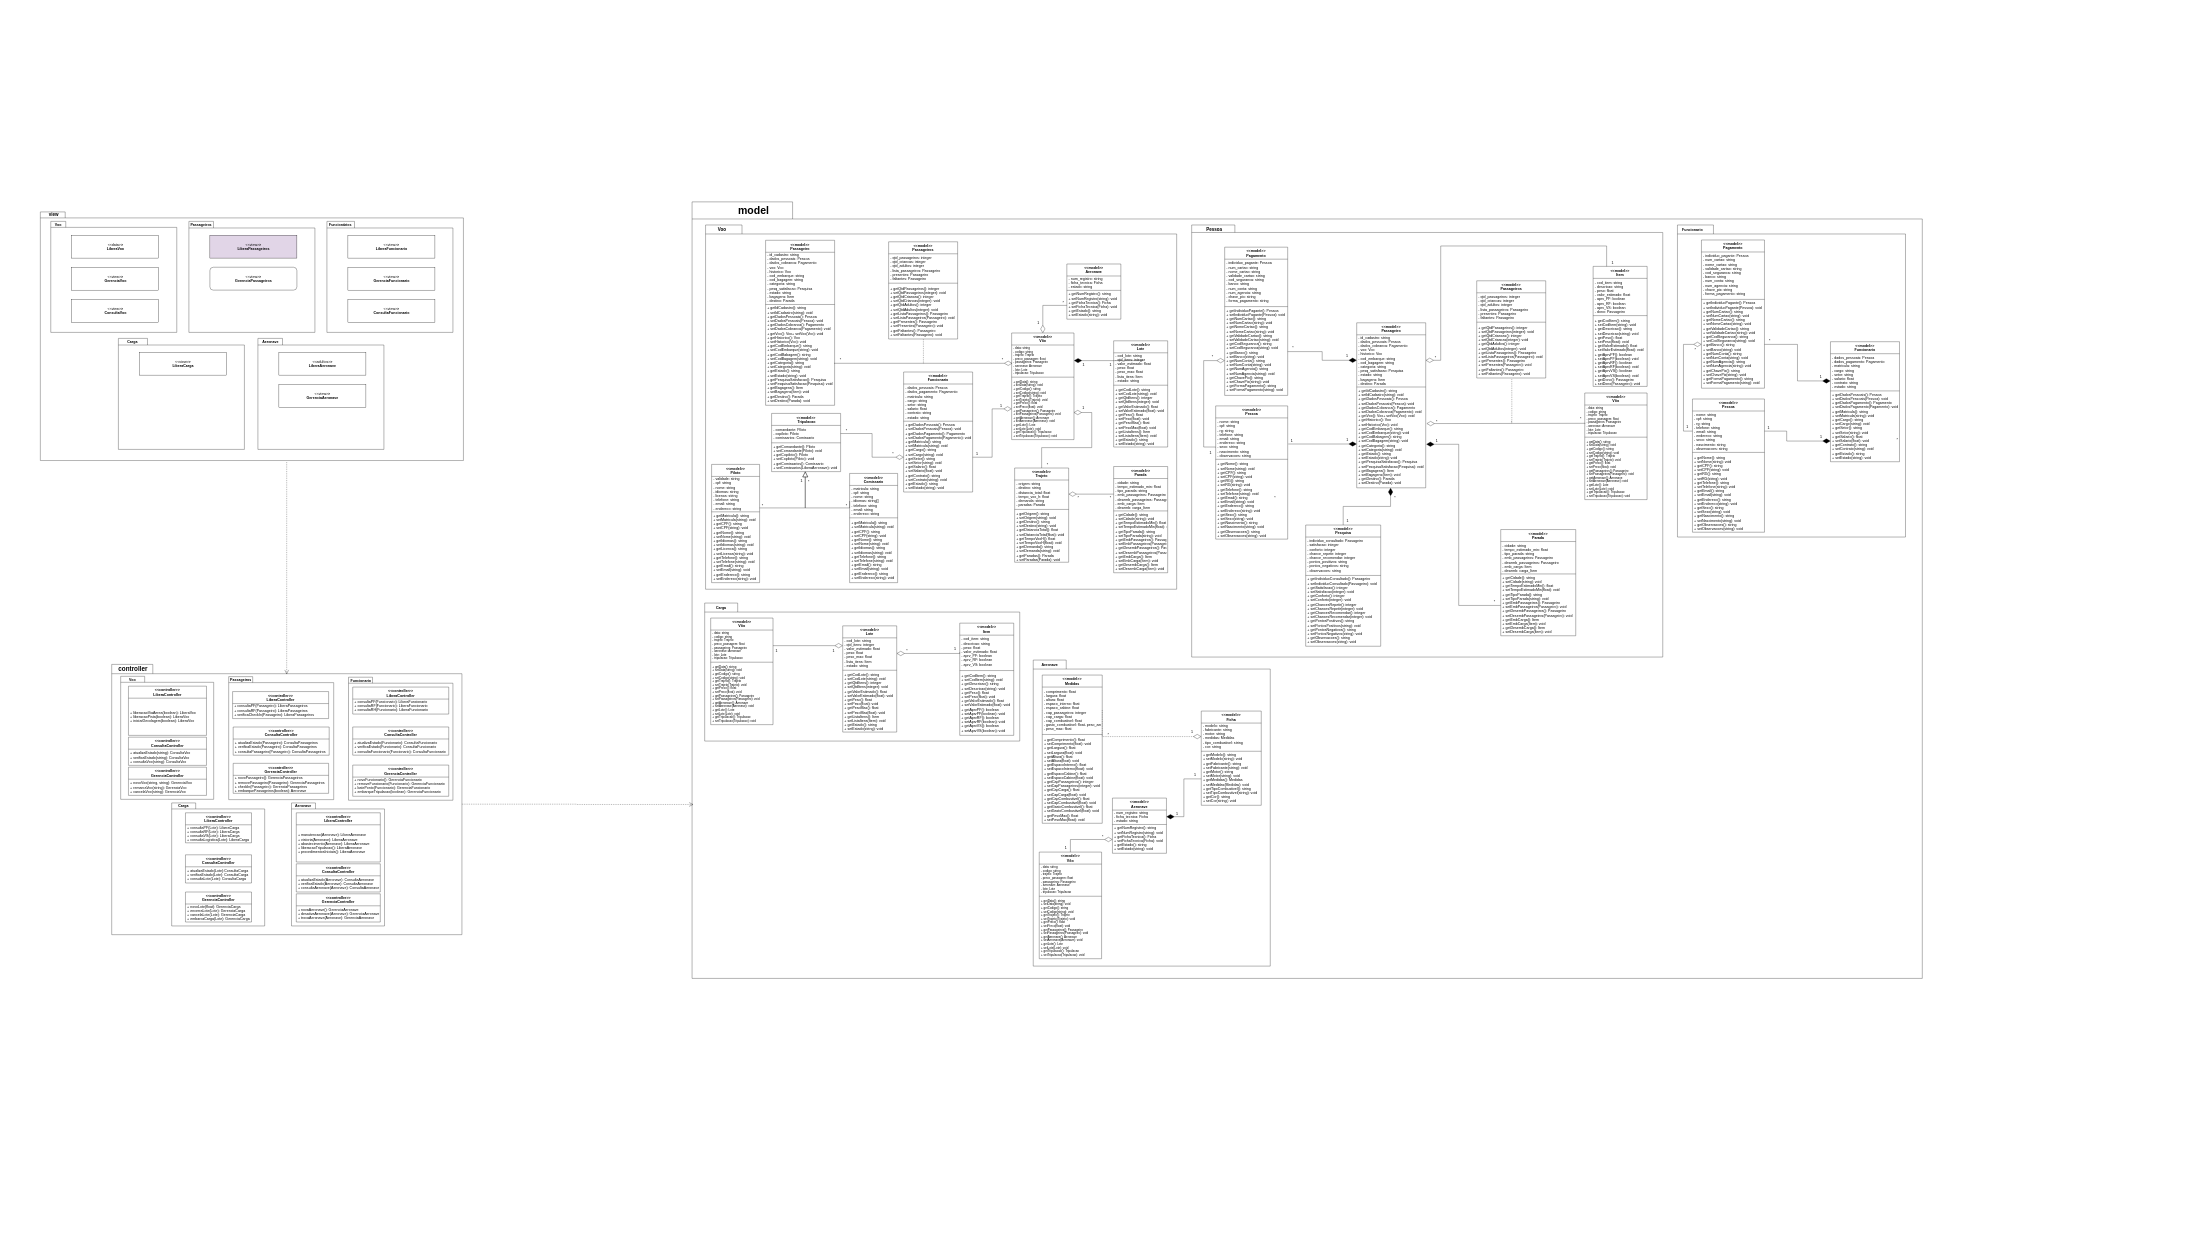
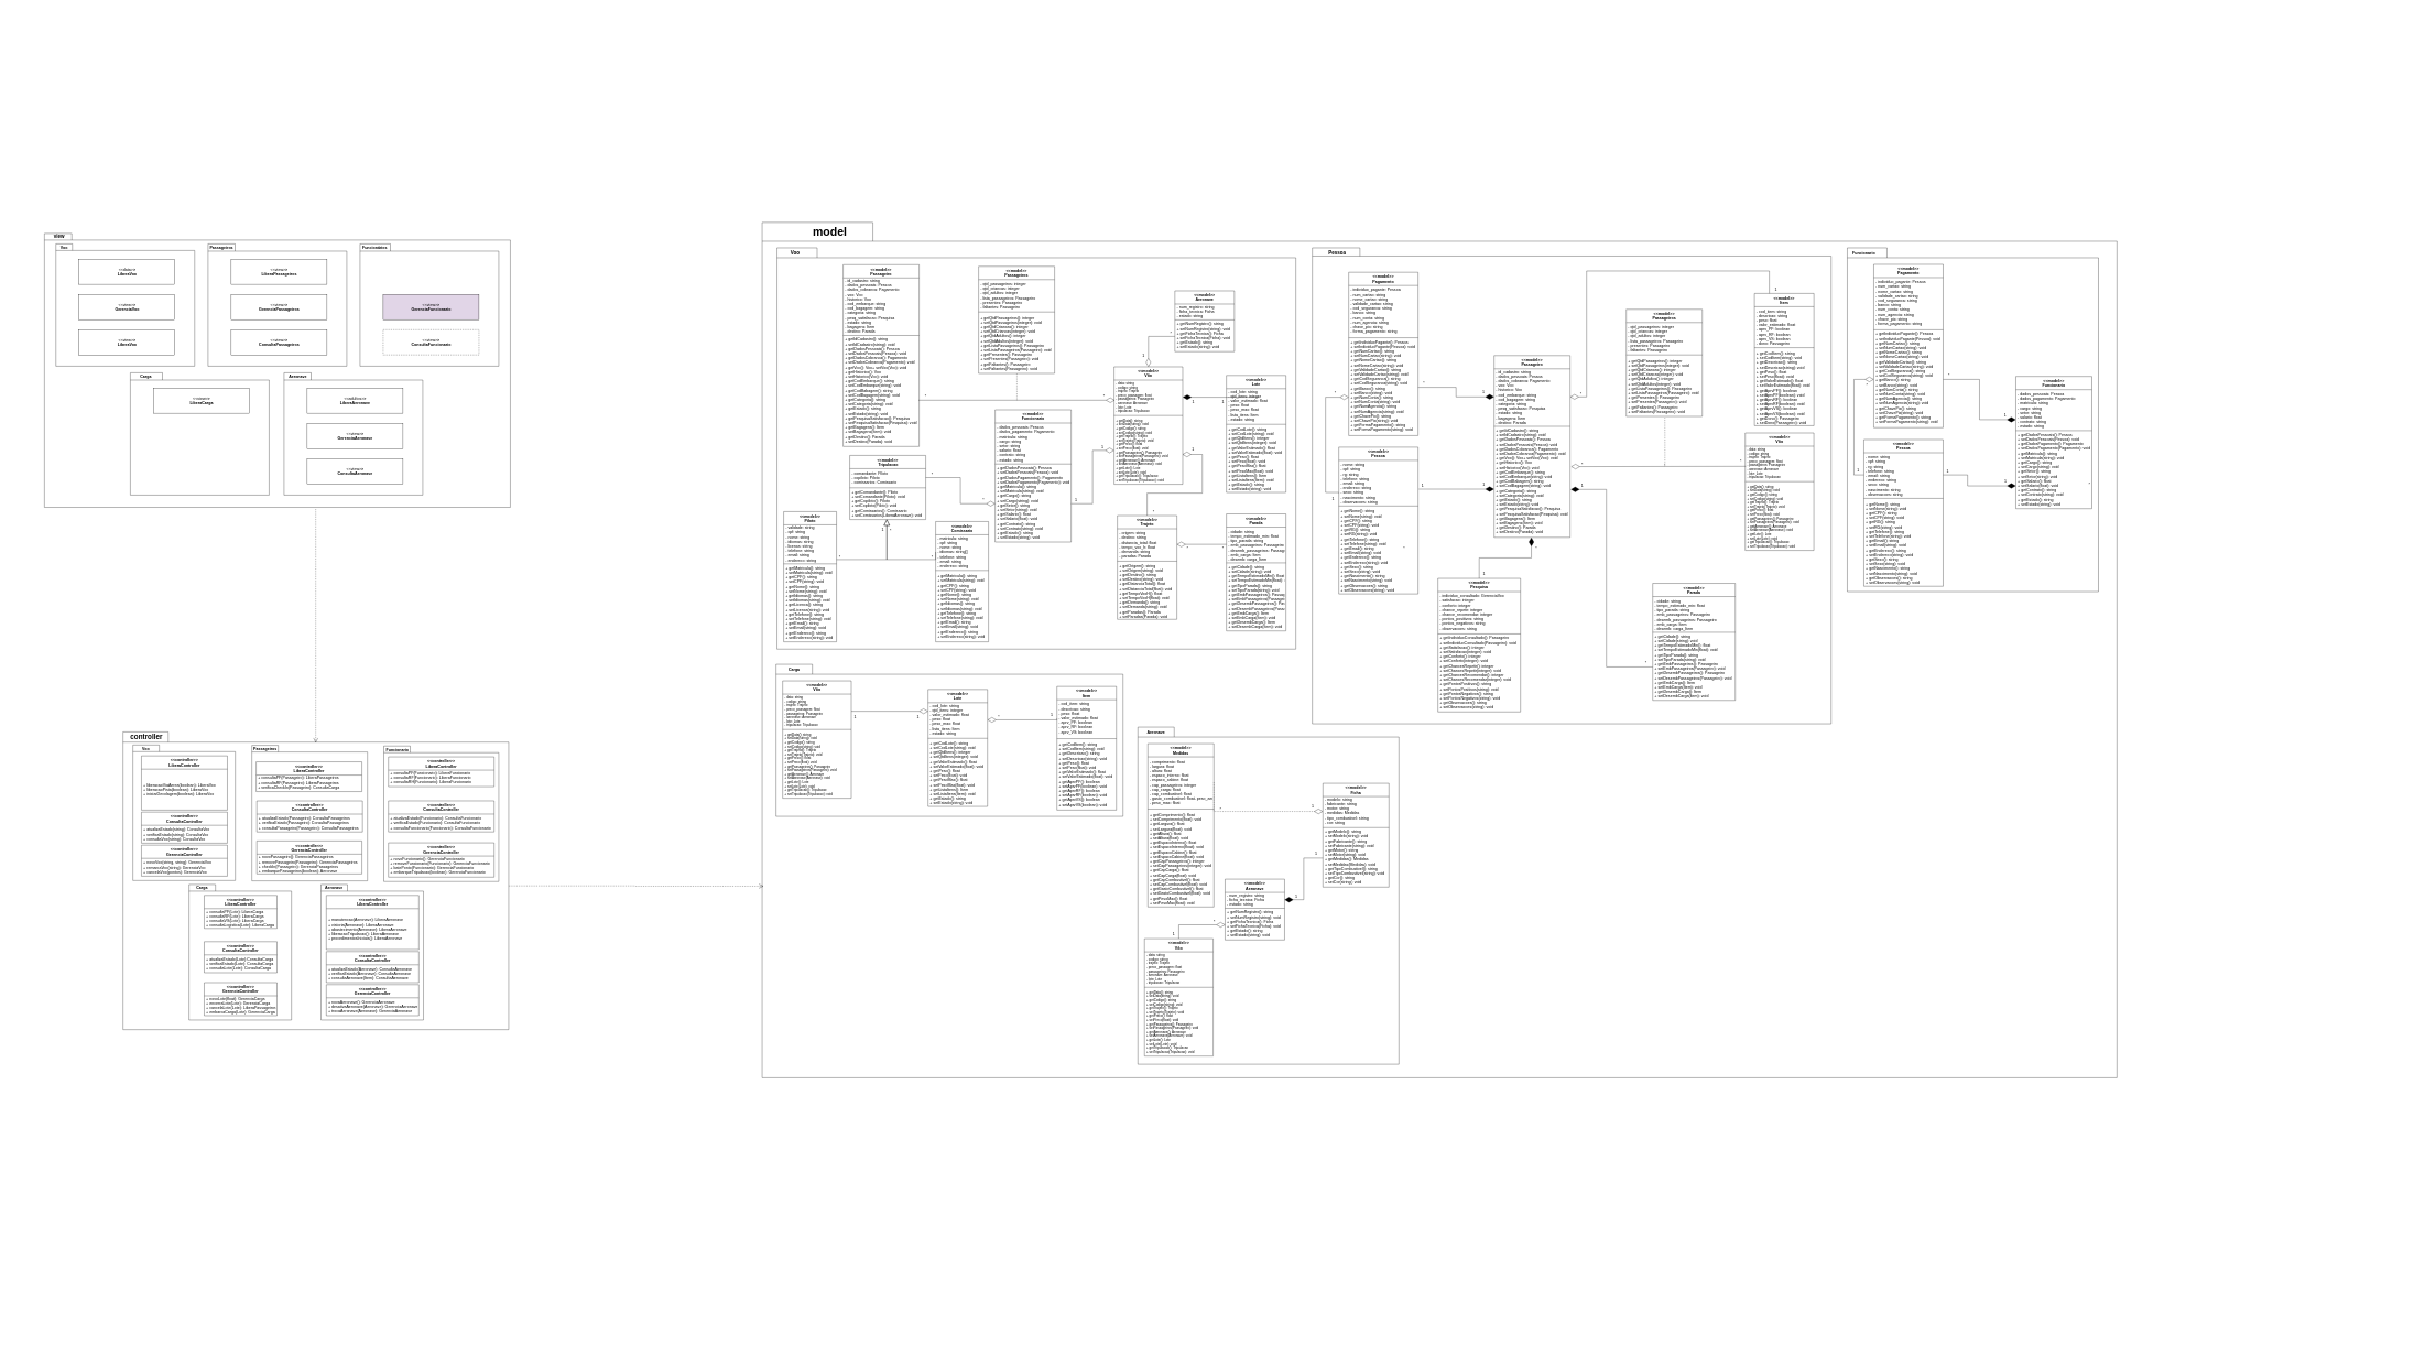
- <mxCell id="17" value="&lt;div&gt;&amp;lt;&amp;lt;view&amp;gt;&lt;b&gt;&amp;gt;&lt;/b&gt;&lt;/div&gt;&lt;b&gt;LiberaPassageiros&lt;/b&gt;" style="html=1;fillColor=#e1d5e7;" vertex="1" parent="16"><mxGeometry width="290" height="76.316" as="geometry" /></mxCell>
+ <mxCell id="17" value="&lt;div&gt;&amp;lt;&amp;lt;view&amp;gt;&lt;b&gt;&amp;gt;&lt;/b&gt;&lt;/div&gt;&lt;b&gt;LiberaPassageiros&lt;/b&gt;" style="html=1;" vertex="1" parent="16"><mxGeometry width="290" height="76.316" as="geometry" /></mxCell>
- <mxCell id="24" value="&lt;div&gt;&amp;lt;&amp;lt;view&amp;gt;&lt;b&gt;&amp;gt;&lt;/b&gt;&lt;/div&gt;&lt;b&gt;LiberaFuncionario&lt;/b&gt;" style="html=1;" vertex="1" parent="23"><mxGeometry width="290" height="76.316" as="geometry" /></mxCell>
- <mxCell id="19" value="&lt;div&gt;&amp;lt;&amp;lt;view&amp;gt;&lt;b&gt;&amp;gt;&lt;/b&gt;&lt;/div&gt;&lt;b&gt;GerenciaPassageiros&lt;/b&gt;" style="html=1;rounded=1;" vertex="1" parent="16"><mxGeometry y="106.842" width="290" height="76.316" as="geometry" /></mxCell>
+ <mxCell id="19" value="&lt;div&gt;&amp;lt;&amp;lt;view&amp;gt;&lt;b&gt;&amp;gt;&lt;/b&gt;&lt;/div&gt;&lt;b&gt;GerenciaPassageiros&lt;/b&gt;" style="html=1;" vertex="1" parent="16"><mxGeometry y="106.842" width="290" height="76.316" as="geometry" /></mxCell>
- <mxCell id="26" value="&lt;div&gt;&amp;lt;&amp;lt;view&amp;gt;&lt;b&gt;&amp;gt;&lt;/b&gt;&lt;/div&gt;&lt;b&gt;GerenciaFuncionario&lt;/b&gt;" style="html=1;" vertex="1" parent="23"><mxGeometry y="106.842" width="290" height="76.316" as="geometry" /></mxCell>
+ <mxCell id="26" value="&lt;div&gt;&amp;lt;&amp;lt;view&amp;gt;&lt;b&gt;&amp;gt;&lt;/b&gt;&lt;/div&gt;&lt;b&gt;GerenciaFuncionario&lt;/b&gt;" style="html=1;fillColor=#e1d5e7;" vertex="1" parent="23"><mxGeometry y="106.842" width="290" height="76.316" as="geometry" /></mxCell>
- <mxCell id="11" value="&lt;div&gt;&amp;lt;&amp;lt;view&amp;gt;&lt;b&gt;&amp;gt;&lt;/b&gt;&lt;/div&gt;&lt;b&gt;ConsultaVoo&lt;/b&gt;" style="html=1;" vertex="1" parent="9"><mxGeometry y="213.684" width="290" height="76.316" as="geometry" /></mxCell>
+ <mxCell id="11" value="&lt;div&gt;&amp;lt;&amp;lt;view&amp;gt;&lt;b&gt;&amp;gt;&lt;/b&gt;&lt;/div&gt;&lt;b&gt;LiberaVoo&lt;/b&gt;" style="html=1;" vertex="1" parent="9"><mxGeometry y="213.684" width="290" height="76.316" as="geometry" /></mxCell>
+ <mxCell id="18" value="&lt;div&gt;&amp;lt;&amp;lt;view&amp;gt;&lt;b&gt;&amp;gt;&lt;/b&gt;&lt;/div&gt;&lt;b&gt;ConsultaPassageiros&lt;/b&gt;" style="html=1;" vertex="1" parent="16"><mxGeometry y="213.684" width="290" height="76.316" as="geometry" /></mxCell>
- <mxCell id="25" value="&lt;div&gt;&amp;lt;&amp;lt;view&amp;gt;&lt;b&gt;&amp;gt;&lt;/b&gt;&lt;/div&gt;&lt;b&gt;ConsultaFuncionario&lt;/b&gt;" style="html=1;" vertex="1" parent="23"><mxGeometry y="213.684" width="290" height="76.316" as="geometry" /></mxCell>
+ <mxCell id="25" value="&lt;div&gt;&amp;lt;&amp;lt;view&amp;gt;&lt;b&gt;&amp;gt;&lt;/b&gt;&lt;/div&gt;&lt;b&gt;ConsultaFuncionario&lt;/b&gt;" style="html=1;dashed=1;" vertex="1" parent="23"><mxGeometry y="213.684" width="290" height="76.316" as="geometry" /></mxCell>
+ <mxCell id="37" value="&lt;div&gt;&amp;lt;&amp;lt;view&amp;gt;&lt;b&gt;&amp;gt;&lt;/b&gt;&lt;/div&gt;&lt;b&gt;ConsultaAeronave&lt;/b&gt;" style="html=1;" vertex="1" parent="35"><mxGeometry y="213.684" width="290" height="76.316" as="geometry" /></mxCell>
- <mxCell id="194" value="- individuo_consultado: Passageiro&#10;- satisfacao: integer&#10;- conforto: integer&#10;- chance_repetir: integer&#10;- chance_recomendar: integer&#10;- pontos_positivos: string&#10;- pontos_negativos: string&#10;- observacoes: string" style="text;strokeColor=none;fillColor=none;align=left;verticalAlign=top;spacingLeft=4;spacingRight=4;overflow=hidden;rotatable=0;points=[[0,0.5],[1,0.5]];portConstraint=eastwest;" vertex="1" parent="193"><mxGeometry y="40" width="250" height="124" as="geometry" /></mxCell>
+ <mxCell id="194" value="- individuo_consultado: GerenciaVoo&#10;- satisfacao: integer&#10;- conforto: integer&#10;- chance_repetir: integer&#10;- chance_recomendar: integer&#10;- pontos_positivos: string&#10;- pontos_negativos: string&#10;- observacoes: string" style="text;strokeColor=none;fillColor=none;align=left;verticalAlign=top;spacingLeft=4;spacingRight=4;overflow=hidden;rotatable=0;points=[[0,0.5],[1,0.5]];portConstraint=eastwest;" vertex="1" parent="193"><mxGeometry y="40" width="250" height="124" as="geometry" /></mxCell>
- <mxCell id="51" value="+ consultaPF(Passageiro): LiberaPassageiros&#10;+ consultaRF(Passageiro): LiberaPassageiros&#10;+ verificaCheckIn(Passageiro): LiberaPassageiros&#10;" style="text;strokeColor=none;fillColor=none;align=left;verticalAlign=middle;spacingLeft=4;spacingRight=4;overflow=hidden;rotatable=0;points=[[0,0.5],[1,0.5]];portConstraint=eastwest;" vertex="1" parent="50"><mxGeometry y="40" width="320" height="50" as="geometry" /></mxCell>
+ <mxCell id="51" value="+ consultaPF(Passageiro): LiberaPassageiros&#10;+ consultaRF(Passageiro): LiberaPassageiros&#10;+ verificaCheckIn(Passageiro): ConsultaCarga&#10;" style="text;strokeColor=none;fillColor=none;align=left;verticalAlign=middle;spacingLeft=4;spacingRight=4;overflow=hidden;rotatable=0;points=[[0,0.5],[1,0.5]];portConstraint=eastwest;" vertex="1" parent="50"><mxGeometry y="40" width="320" height="50" as="geometry" /></mxCell>
- <mxCell id="70" value="+ novoVoo(string, string): GerenciaVoo&#10;+ remarcaVoo(string): GerenciaVoo&#10;+ cancelaVoo(string): GerenciaVoo " style="text;strokeColor=none;fillColor=none;align=left;verticalAlign=middle;spacingLeft=4;spacingRight=4;overflow=hidden;rotatable=0;points=[[0,0.5],[1,0.5]];portConstraint=eastwest;" vertex="1" parent="69"><mxGeometry y="40" width="260" height="54" as="geometry" /></mxCell>
+ <mxCell id="70" value="+ novoVoo(string, string): GerenciaVoo&#10;+ remarcaVoo(string): GerenciaVoo&#10;+ cancelaVoo(pontos): GerenciaVoo " style="text;strokeColor=none;fillColor=none;align=left;verticalAlign=middle;spacingLeft=4;spacingRight=4;overflow=hidden;rotatable=0;points=[[0,0.5],[1,0.5]];portConstraint=eastwest;" vertex="1" parent="69"><mxGeometry y="40" width="260" height="54" as="geometry" /></mxCell>
- <mxCell id="305" value="+ atualizaEstado(Aeronave): ConsultaAeronave &#10;+ verificaEstado(Aeronave): ConsultaAeronave&#10;+ consultaAeronave(Aeronave): ConsultaAeronave &#10;" style="text;strokeColor=none;fillColor=none;align=left;verticalAlign=top;spacingLeft=4;spacingRight=4;overflow=hidden;rotatable=0;points=[[0,0.5],[1,0.5]];portConstraint=eastwest;" vertex="1" parent="304"><mxGeometry y="40" width="280" height="54" as="geometry" /></mxCell>
+ <mxCell id="305" value="+ atualizaEstado(Aeronave): ConsultaAeronave &#10;+ verificaEstado(Aeronave): ConsultaAeronave&#10;+ consultaAeronave(Item): ConsultaAeronave &#10;" style="text;strokeColor=none;fillColor=none;align=left;verticalAlign=top;spacingLeft=4;spacingRight=4;overflow=hidden;rotatable=0;points=[[0,0.5],[1,0.5]];portConstraint=eastwest;" vertex="1" parent="304"><mxGeometry y="40" width="280" height="54" as="geometry" /></mxCell>
- <mxCell id="290" value="+ novoLote(float): GerenciaCarga&#10;+ encerraLote(Lote): GerenciaCarga&#10;+ cancelaLote(Lote): GerenciaCarga &#10;+ embarcaCarga(Lote): GerenciaCarga&#10;" style="text;strokeColor=none;fillColor=none;align=left;verticalAlign=middle;spacingLeft=4;spacingRight=4;overflow=hidden;rotatable=0;points=[[0,0.5],[1,0.5]];portConstraint=eastwest;" vertex="1" parent="289"><mxGeometry y="40" width="220" height="60" as="geometry" /></mxCell>
+ <mxCell id="290" value="+ novoLote(float): GerenciaCarga&#10;+ encerraLote(Lote): GerenciaCarga&#10;+ cancelaLote(Lote): LiberaPassageiros &#10;+ embarcaCarga(Lote): GerenciaCarga&#10;" style="text;strokeColor=none;fillColor=none;align=left;verticalAlign=middle;spacingLeft=4;spacingRight=4;overflow=hidden;rotatable=0;points=[[0,0.5],[1,0.5]];portConstraint=eastwest;" vertex="1" parent="289"><mxGeometry y="40" width="220" height="60" as="geometry" /></mxCell>
